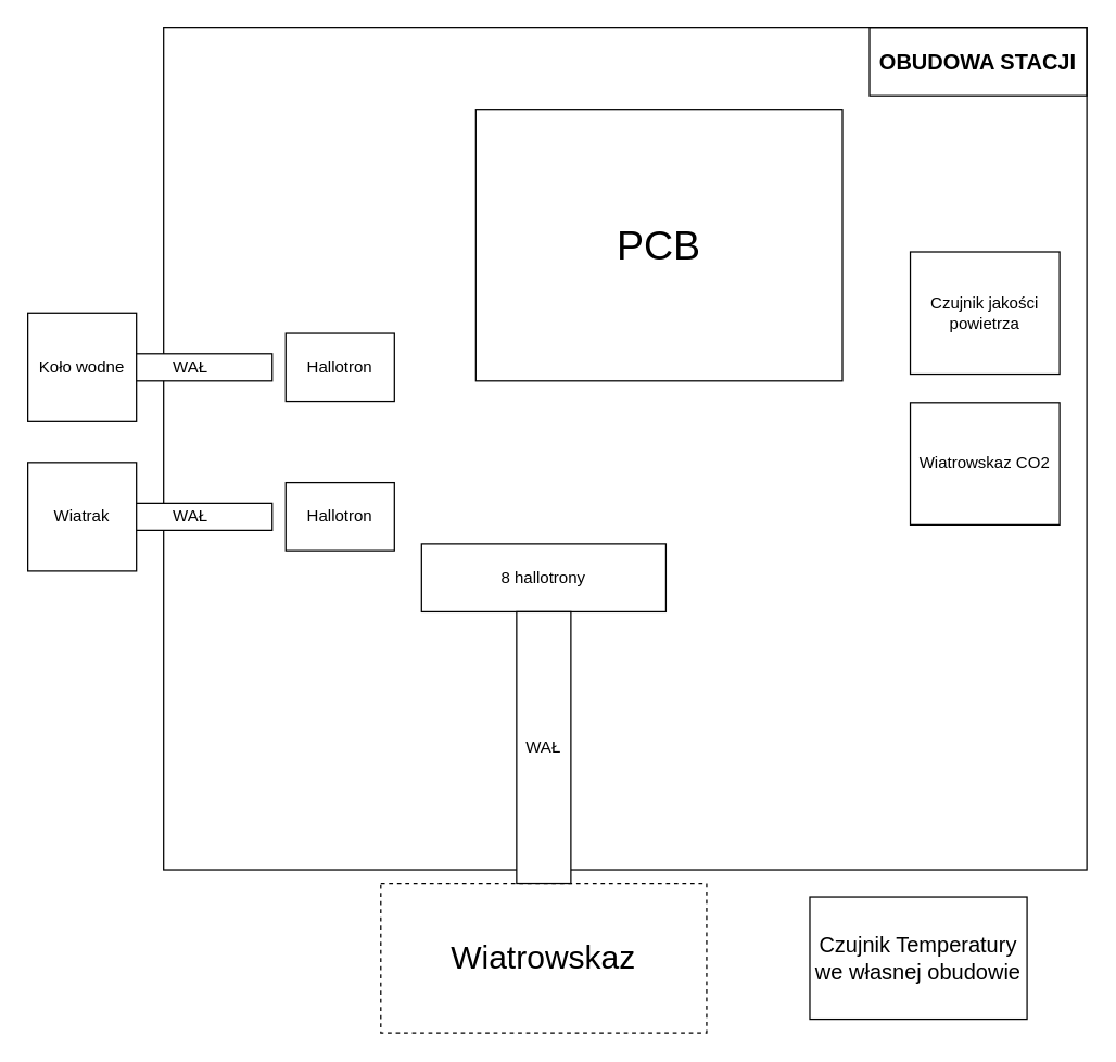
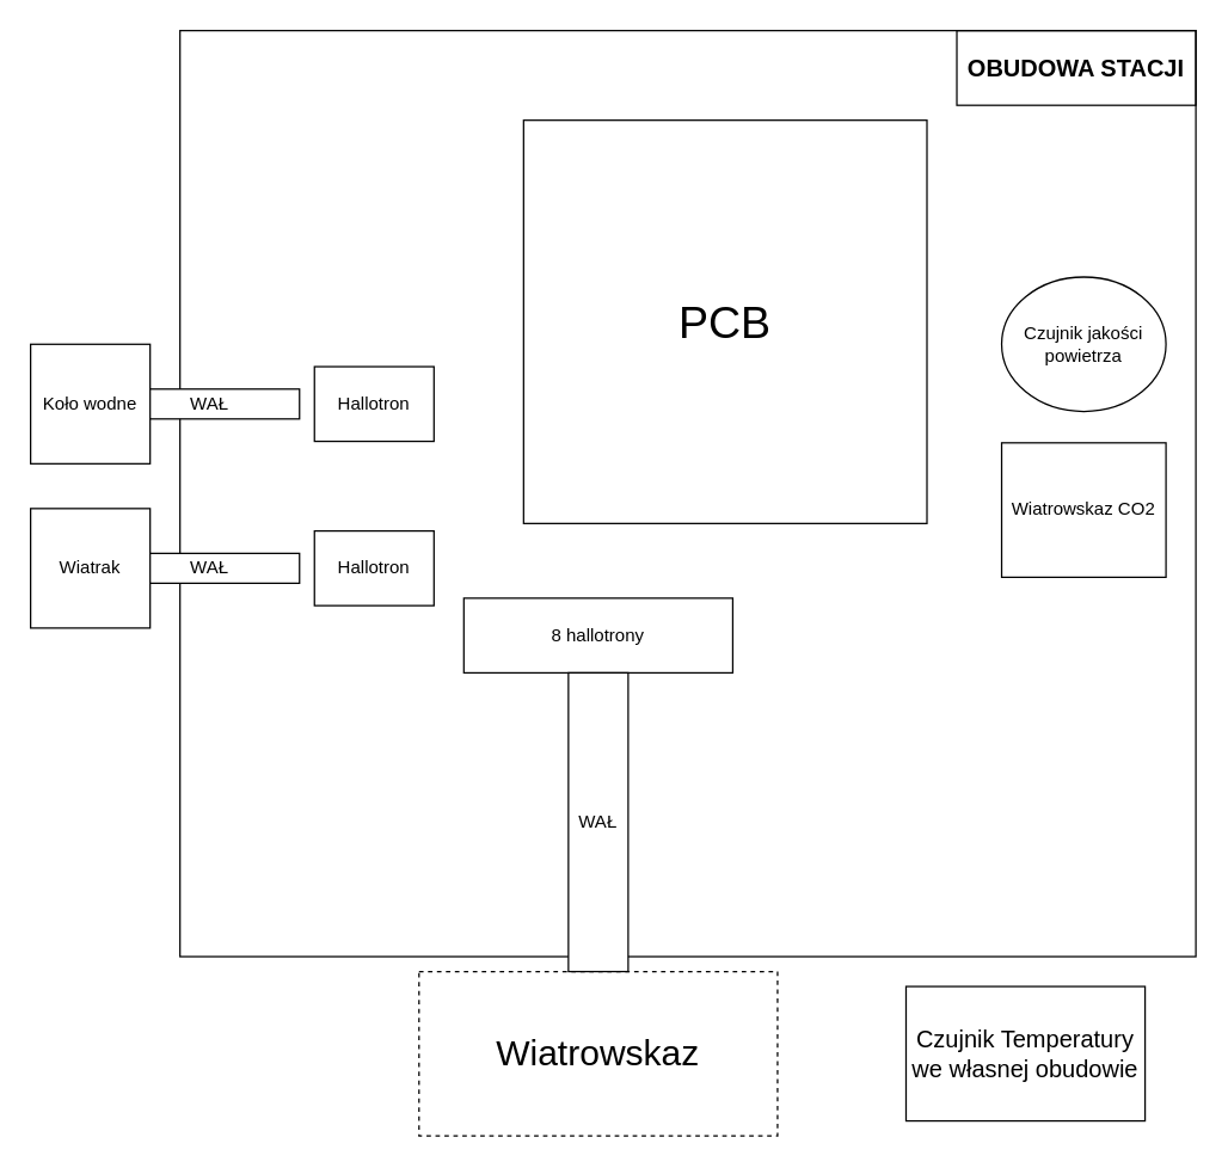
- <mxCell id="3" value="&lt;font style=&quot;font-size: 30px;&quot;&gt;PCB&lt;/font&gt;" style="whiteSpace=wrap;html=1;aspect=fixed;" vertex="1" parent="1"><mxGeometry x="350" y="80" width="270" height="200" as="geometry" /></mxCell>
+ <mxCell id="3" value="&lt;font style=&quot;font-size: 30px;&quot;&gt;PCB&lt;/font&gt;" style="whiteSpace=wrap;html=1;aspect=fixed;" vertex="1" parent="1"><mxGeometry x="350" y="80" width="270" height="270" as="geometry" /></mxCell>
- <mxCell id="6" value="Czujnik jakości powietrza" style="whiteSpace=wrap;html=1;direction=south;" vertex="1" parent="1"><mxGeometry x="670" y="185" width="110" height="90" as="geometry" /></mxCell>
+ <mxCell id="6" value="Czujnik jakości powietrza" style="ellipse;whiteSpace=wrap;html=1;direction=south;" vertex="1" parent="1"><mxGeometry x="670" y="185" width="110" height="90" as="geometry" /></mxCell>
- <mxCell id="7" value="&lt;div&gt;&lt;font style=&quot;font-size: 16px;&quot;&gt;Czujnik Temperatury we własnej obudowie&lt;/font&gt;&lt;/div&gt;" style="whiteSpace=wrap;html=1;direction=south;" vertex="1" parent="1"><mxGeometry x="596" y="660" width="160" height="90" as="geometry" /></mxCell>
+ <mxCell id="7" value="&lt;div&gt;&lt;font style=&quot;font-size: 16px;&quot;&gt;Czujnik Temperatury we własnej obudowie&lt;/font&gt;&lt;/div&gt;" style="whiteSpace=wrap;html=1;direction=south;" vertex="1" parent="1"><mxGeometry x="606" y="660" width="160" height="90" as="geometry" /></mxCell>
